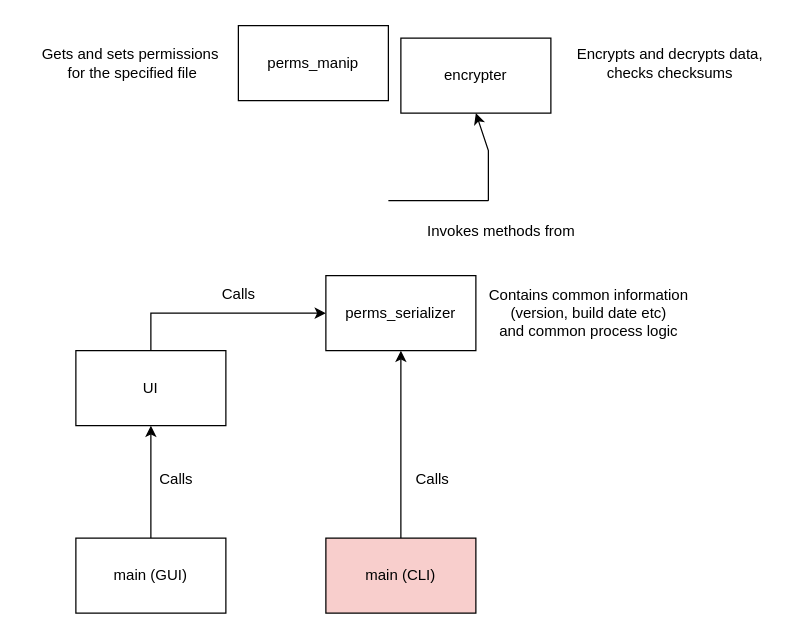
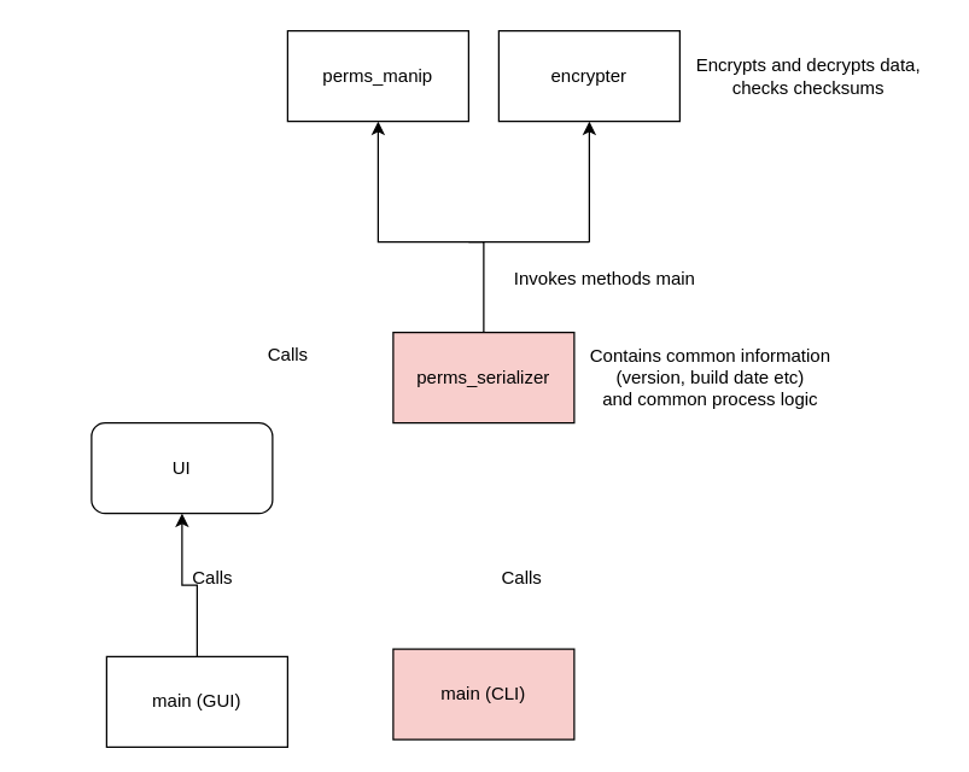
- <mxCell id="20" value="Gets and sets permissions&amp;nbsp;&lt;div&gt;for the specified file&lt;/div&gt;" style="text;html=1;align=center;verticalAlign=middle;resizable=0;points=[];autosize=1;strokeColor=none;fillColor=none;" vertex="1" parent="1"><mxGeometry x="20" y="30" width="170" height="40" as="geometry" /></mxCell>
- <mxCell id="3" value="encrypter" style="rounded=0;whiteSpace=wrap;html=1;" vertex="1" parent="1"><mxGeometry x="320" y="30" width="120" height="60" as="geometry" /></mxCell>
+ <mxCell id="3" value="encrypter" style="rounded=0;whiteSpace=wrap;html=1;" vertex="1" parent="1"><mxGeometry x="330" y="20" width="120" height="60" as="geometry" /></mxCell>
+ <mxCell id="6" style="edgeStyle=orthogonalEdgeStyle;rounded=0;orthogonalLoop=1;jettySize=auto;html=1;exitX=0.5;exitY=0;exitDx=0;exitDy=0;entryX=0.5;entryY=1;entryDx=0;entryDy=0;" edge="1" parent="1" source="7" target="2"><mxGeometry relative="1" as="geometry"><Array as="points"><mxPoint x="320" y="240" /><mxPoint x="320" y="160" /><mxPoint x="250" y="160" /></Array></mxGeometry></mxCell>
- <mxCell id="10" value="Invokes methods from" style="text;html=1;align=center;verticalAlign=middle;resizable=0;points=[];autosize=1;strokeColor=none;fillColor=none;" vertex="1" parent="1"><mxGeometry x="330" y="170" width="140" height="30" as="geometry" /></mxCell>
+ <mxCell id="10" value="Invokes methods main" style="text;html=1;align=center;verticalAlign=middle;resizable=0;points=[];autosize=1;strokeColor=none;fillColor=none;" vertex="1" parent="1"><mxGeometry x="330" y="170" width="140" height="30" as="geometry" /></mxCell>
- <mxCell id="4" style="edgeStyle=orthogonalEdgeStyle;rounded=0;orthogonalLoop=1;jettySize=auto;html=1;exitX=0.5;exitY=0;exitDx=0;exitDy=0;entryX=0;entryY=0.5;entryDx=0;entryDy=0;" edge="1" parent="1" source="5" target="7"><mxGeometry relative="1" as="geometry" /></mxCell>
- <mxCell id="7" value="perms&lt;span style=&quot;background-color: transparent; color: light-dark(rgb(0, 0, 0), rgb(255, 255, 255));&quot;&gt;_serializer&lt;/span&gt;" style="rounded=0;whiteSpace=wrap;html=1;" vertex="1" parent="1"><mxGeometry x="260" y="220" width="120" height="60" as="geometry" /></mxCell>
+ <mxCell id="7" value="perms&lt;span style=&quot;background-color: transparent; color: light-dark(rgb(0, 0, 0), rgb(255, 255, 255));&quot;&gt;_serializer&lt;/span&gt;" style="rounded=0;whiteSpace=wrap;html=1;fillColor=#f8cecc;" vertex="1" parent="1"><mxGeometry x="260" y="220" width="120" height="60" as="geometry" /></mxCell>
- <mxCell id="5" value="UI" style="rounded=0;whiteSpace=wrap;html=1;" vertex="1" parent="1"><mxGeometry x="60" y="280" width="120" height="60" as="geometry" /></mxCell>
+ <mxCell id="5" value="UI" style="whiteSpace=wrap;html=1;rounded=1;" vertex="1" parent="1"><mxGeometry x="60" y="280" width="120" height="60" as="geometry" /></mxCell>
- <mxCell id="11" style="edgeStyle=orthogonalEdgeStyle;rounded=0;orthogonalLoop=1;jettySize=auto;html=1;exitX=0.5;exitY=0;exitDx=0;exitDy=0;entryX=0.5;entryY=1;entryDx=0;entryDy=0;" edge="1" parent="1" source="12" target="7"><mxGeometry relative="1" as="geometry" /></mxCell>
- <mxCell id="15" value="main (GUI)" style="rounded=0;whiteSpace=wrap;html=1;" vertex="1" parent="1"><mxGeometry x="60" y="430" width="120" height="60" as="geometry" /></mxCell>
+ <mxCell id="15" value="main (GUI)" style="rounded=0;whiteSpace=wrap;html=1;" vertex="1" parent="1"><mxGeometry x="70" y="435" width="120" height="60" as="geometry" /></mxCell>
